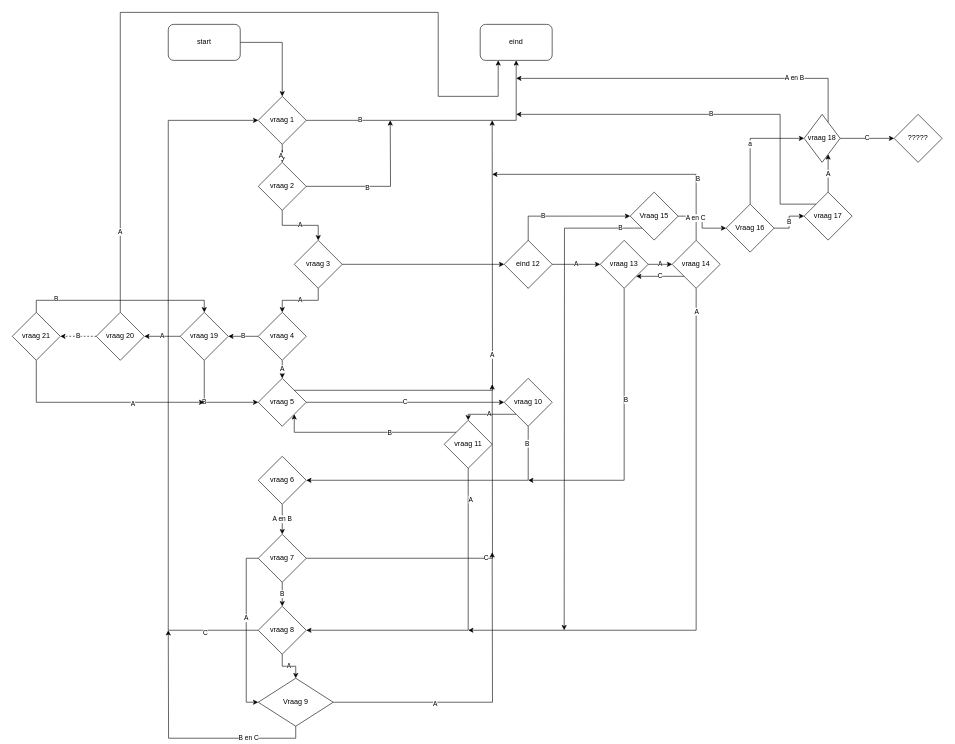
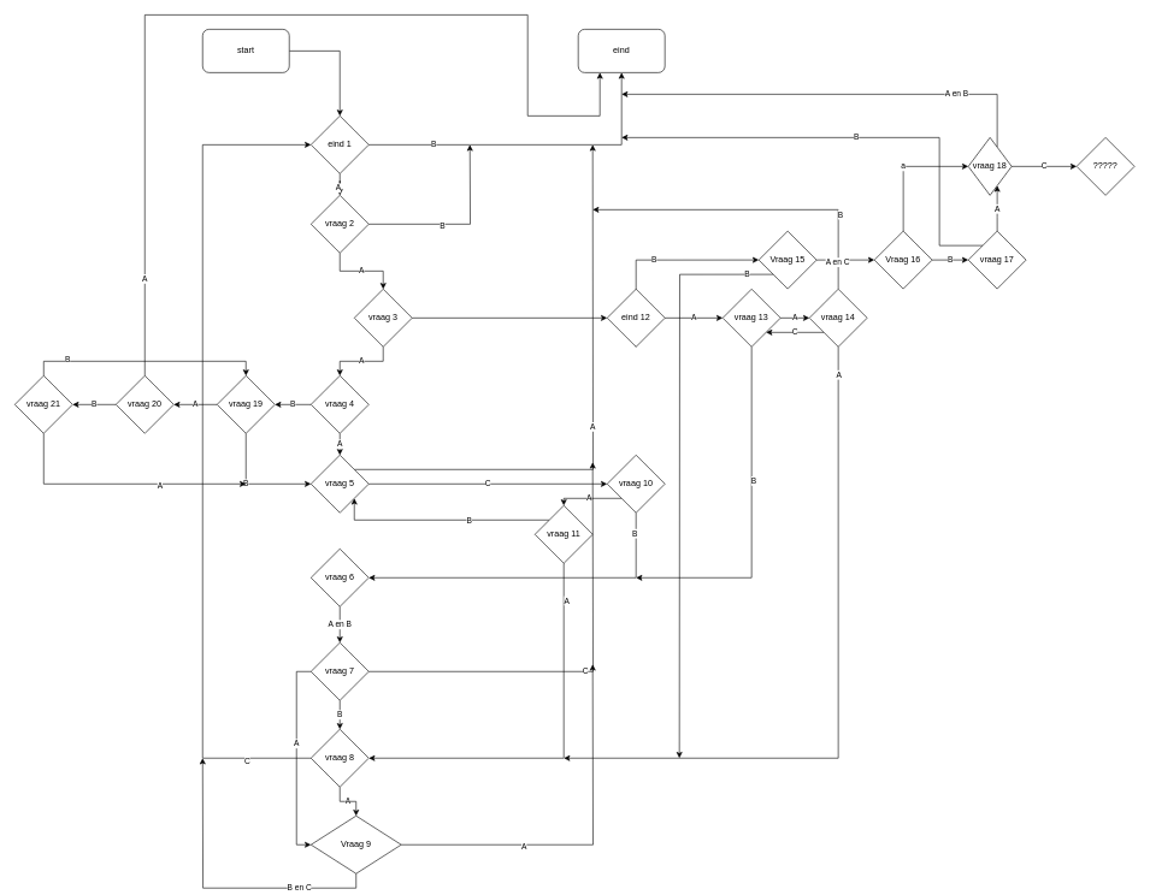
- <mxCell id="6" value="vraag 1" style="rhombus;whiteSpace=wrap;html=1;" parent="1" vertex="1"><mxGeometry x="430" y="160" width="80" height="80" as="geometry" /></mxCell>
+ <mxCell id="6" value="eind 1" style="rhombus;whiteSpace=wrap;html=1;" parent="1" vertex="1"><mxGeometry x="430" y="160" width="80" height="80" as="geometry" /></mxCell>
- <mxCell id="66" value="Vraag 16" style="rhombus;whiteSpace=wrap;html=1;" parent="1" vertex="1"><mxGeometry x="1210" y="339.65" width="80" height="80" as="geometry" /></mxCell>
+ <mxCell id="66" value="Vraag 16" style="rhombus;whiteSpace=wrap;html=1;" parent="1" vertex="1"><mxGeometry x="1210" y="319.65" width="80" height="80" as="geometry" /></mxCell>
- <mxCell id="81" value="B" style="edgeStyle=orthogonalEdgeStyle;rounded=0;orthogonalLoop=1;jettySize=auto;html=1;entryX=1;entryY=0.5;entryDx=0;entryDy=0;dashed=1;" edge="1" parent="1" source="82" target="87"><mxGeometry relative="1" as="geometry" /></mxCell>
+ <mxCell id="81" value="B" style="edgeStyle=orthogonalEdgeStyle;rounded=0;orthogonalLoop=1;jettySize=auto;html=1;entryX=1;entryY=0.5;entryDx=0;entryDy=0;" edge="1" parent="1" source="82" target="87"><mxGeometry relative="1" as="geometry" /></mxCell>
